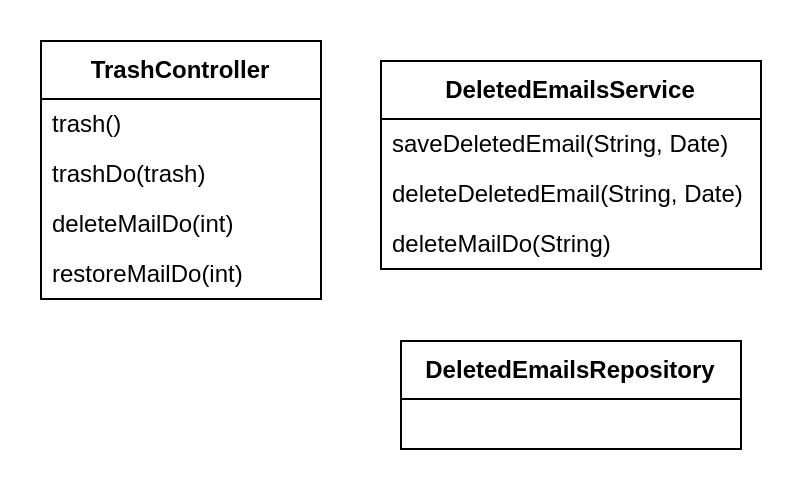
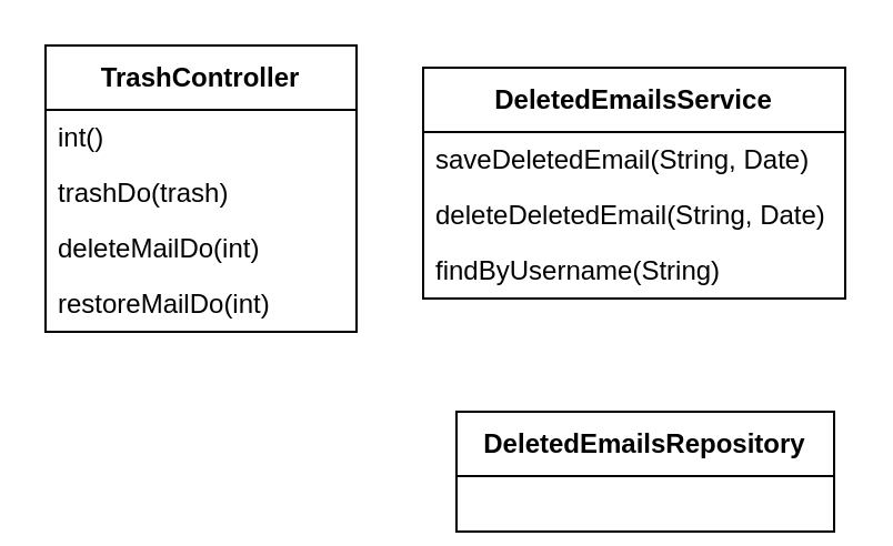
- <mxCell id="3" value="trash()" style="text;html=1;strokeColor=none;fillColor=none;align=left;verticalAlign=middle;spacingLeft=4;spacingRight=4;overflow=hidden;rotatable=0;points=[[0,0.5],[1,0.5]];portConstraint=eastwest;whiteSpace=wrap;" vertex="1" parent="2"><mxGeometry y="29" width="140" height="25" as="geometry" /></mxCell>
+ <mxCell id="3" value="int()" style="text;html=1;strokeColor=none;fillColor=none;align=left;verticalAlign=middle;spacingLeft=4;spacingRight=4;overflow=hidden;rotatable=0;points=[[0,0.5],[1,0.5]];portConstraint=eastwest;whiteSpace=wrap;" vertex="1" parent="2"><mxGeometry y="29" width="140" height="25" as="geometry" /></mxCell>
- <mxCell id="10" value="deleteMailDo(String)" style="text;html=1;strokeColor=none;fillColor=none;align=left;verticalAlign=middle;spacingLeft=4;spacingRight=4;overflow=hidden;rotatable=0;points=[[0,0.5],[1,0.5]];portConstraint=eastwest;whiteSpace=wrap;" vertex="1" parent="7"><mxGeometry y="79" width="190" height="25" as="geometry" /></mxCell>
+ <mxCell id="10" value="findByUsername(String)" style="text;html=1;strokeColor=none;fillColor=none;align=left;verticalAlign=middle;spacingLeft=4;spacingRight=4;overflow=hidden;rotatable=0;points=[[0,0.5],[1,0.5]];portConstraint=eastwest;whiteSpace=wrap;" vertex="1" parent="7"><mxGeometry y="79" width="190" height="25" as="geometry" /></mxCell>
- <mxCell id="11" value="DeletedEmailsRepository" style="swimlane;fontStyle=1;align=center;verticalAlign=middle;childLayout=stackLayout;horizontal=1;startSize=29;horizontalStack=0;resizeParent=1;resizeParentMax=0;resizeLast=0;collapsible=0;marginBottom=0;html=1;whiteSpace=wrap;" vertex="1" parent="1"><mxGeometry x="200" y="170" width="170" height="54" as="geometry" /></mxCell>
+ <mxCell id="11" value="DeletedEmailsRepository" style="swimlane;fontStyle=1;align=center;verticalAlign=middle;childLayout=stackLayout;horizontal=1;startSize=29;horizontalStack=0;resizeParent=1;resizeParentMax=0;resizeLast=0;collapsible=0;marginBottom=0;html=1;whiteSpace=wrap;" vertex="1" parent="1"><mxGeometry x="205" y="185" width="170" height="54" as="geometry" /></mxCell>
